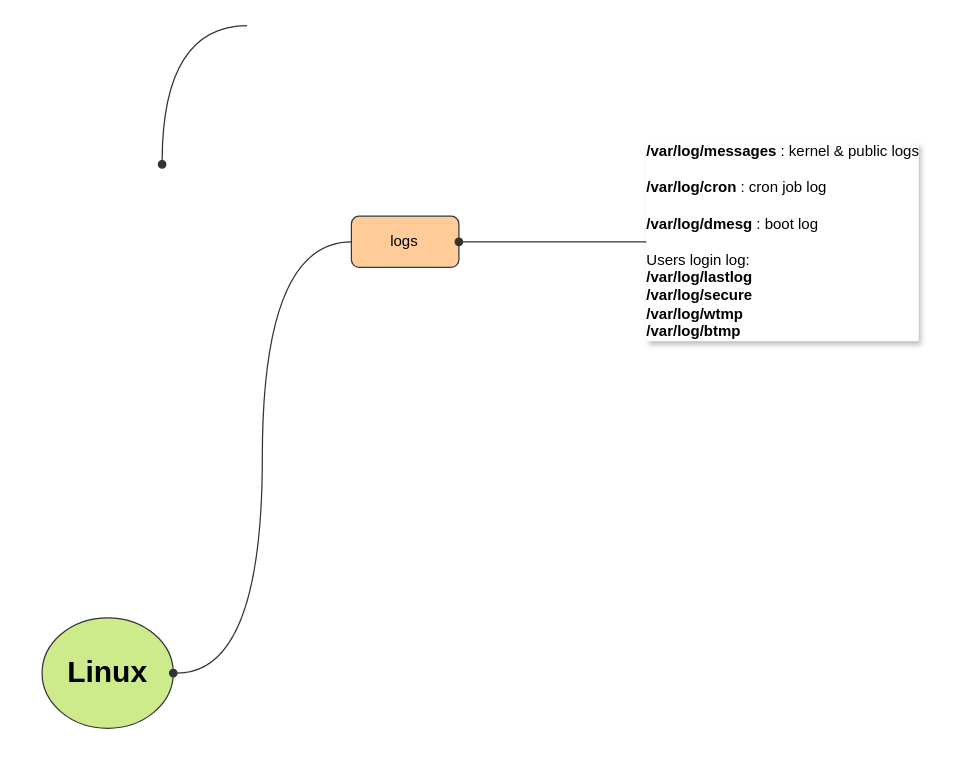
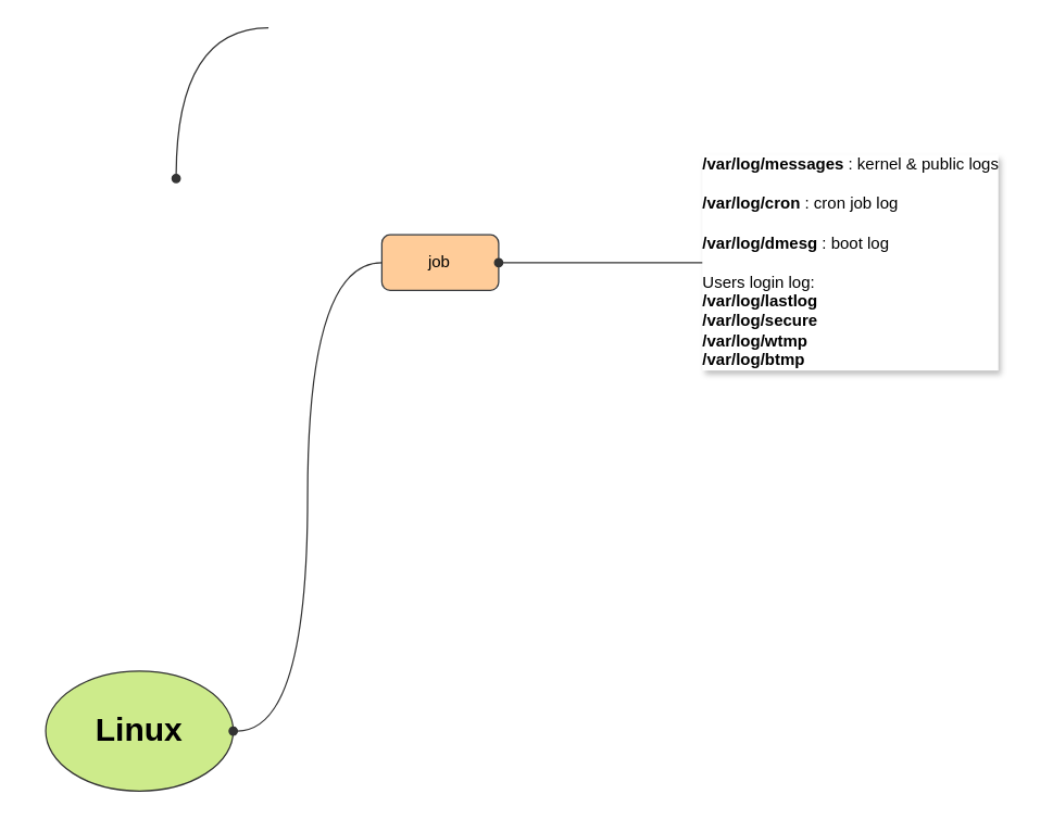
- <mxCell id="5" value="logs" style="rounded=1;whiteSpace=wrap;html=1;fillColor=#ffcc99;strokeColor=#36393d;" parent="4" vertex="1"><mxGeometry x="5.484" y="5.544" width="86.025" height="40.918" as="geometry" /></mxCell>
+ <mxCell id="5" value="job" style="rounded=1;whiteSpace=wrap;html=1;fillColor=#ffcc99;strokeColor=#36393d;" parent="4" vertex="1"><mxGeometry x="5.484" y="5.544" width="86.025" height="40.918" as="geometry" /></mxCell>
- <mxCell id="3" value="&lt;h1&gt;Linux&lt;/h1&gt;" style="ellipse;whiteSpace=wrap;html=1;fillColor=#cdeb8b;strokeColor=#333333;" parent="2" vertex="1"><mxGeometry x="12.947" y="8.289" width="105" height="88.421" as="geometry" /></mxCell>
+ <mxCell id="3" value="&lt;h1&gt;Linux&lt;/h1&gt;" style="ellipse;whiteSpace=wrap;html=1;fillColor=#cdeb8b;strokeColor=#333333;" parent="2" vertex="1"><mxGeometry x="12.947" y="8.289" width="138.105" height="88.421" as="geometry" /></mxCell>
